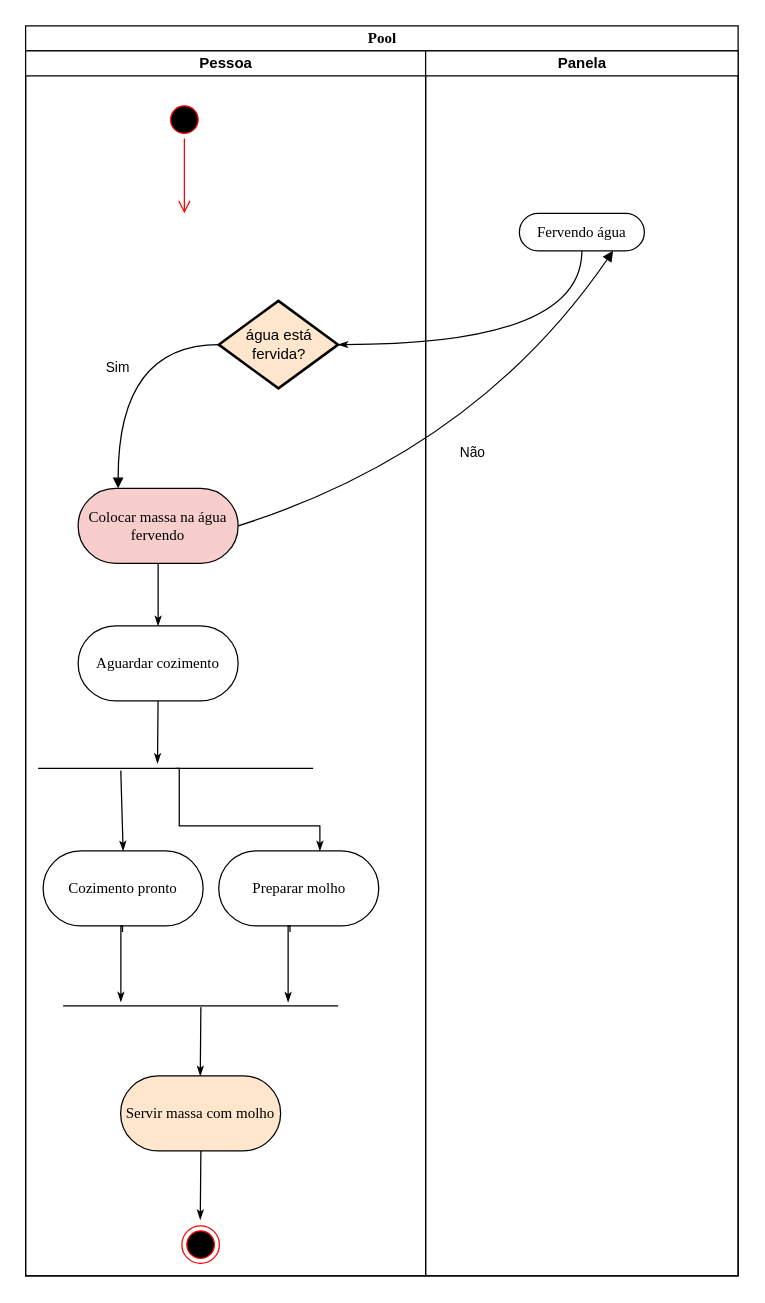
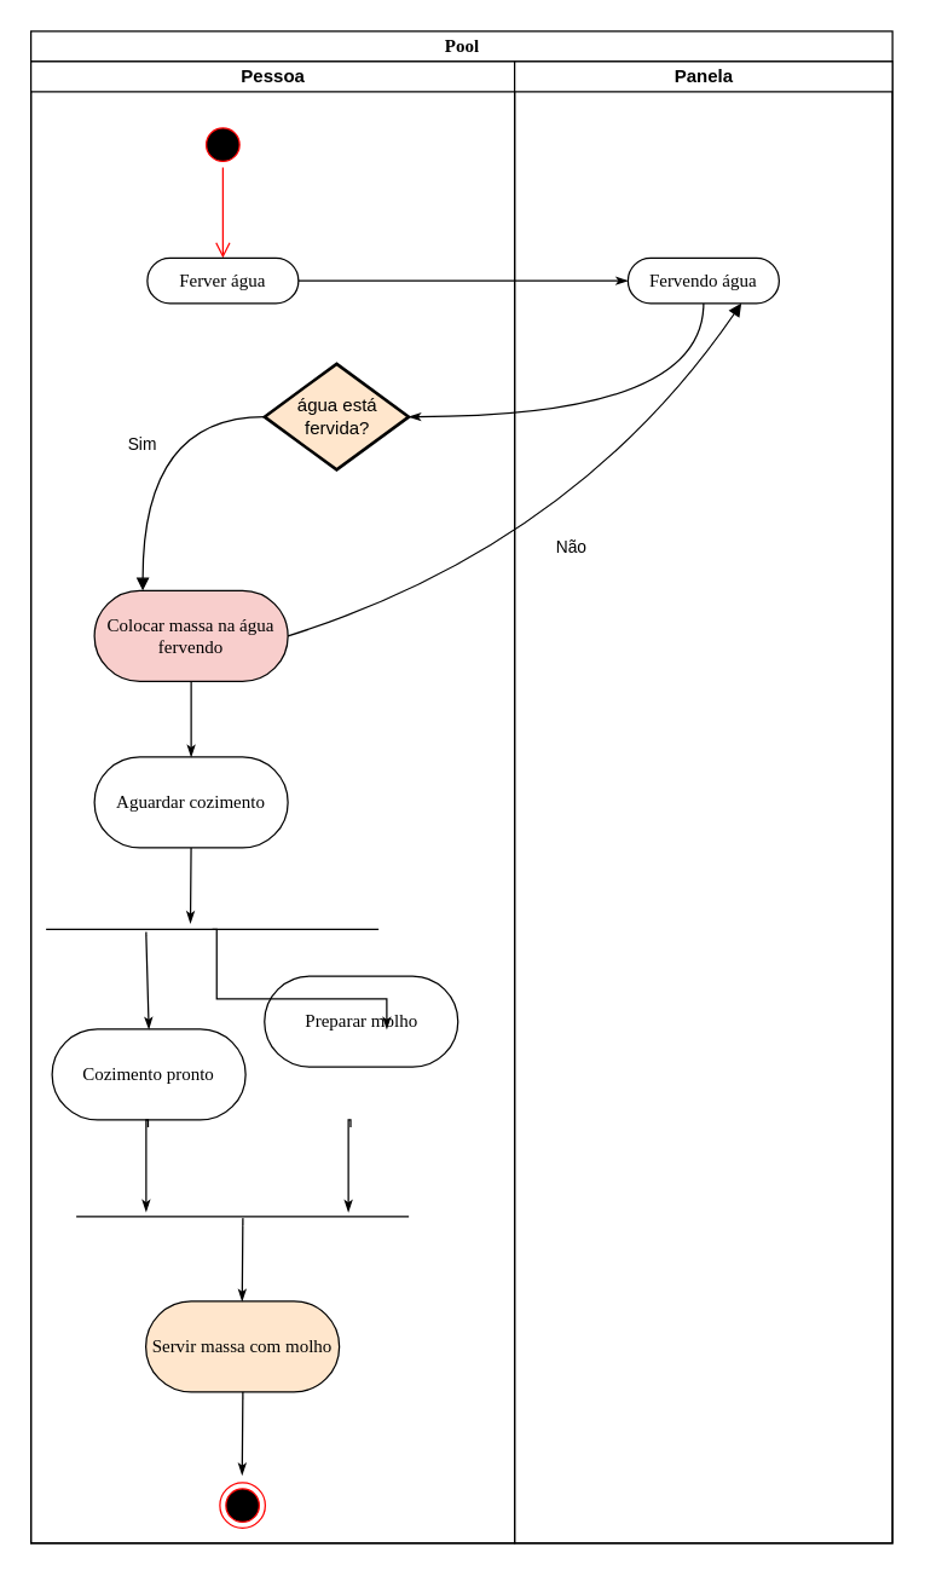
+ <mxCell id="7" value="Ferver água" style="rounded=1;whiteSpace=wrap;html=1;shadow=0;comic=0;labelBackgroundColor=none;strokeWidth=1;fontFamily=Verdana;fontSize=12;align=center;arcSize=50;" vertex="1" parent="3"><mxGeometry x="77" y="130" width="100" height="30" as="geometry" /></mxCell>
+ <mxCell id="27" style="edgeStyle=orthogonalEdgeStyle;rounded=0;html=1;entryX=0;entryY=0.5;labelBackgroundColor=none;startArrow=none;startFill=0;startSize=5;endArrow=classicThin;endFill=1;endSize=5;jettySize=auto;orthogonalLoop=1;strokeWidth=1;fontFamily=Verdana;fontSize=12;exitX=1;exitY=0.5;exitDx=0;exitDy=0;entryDx=0;entryDy=0;" edge="1" parent="2" source="7" target="26"><mxGeometry relative="1" as="geometry"><Array as="points"><mxPoint x="290" y="165" /><mxPoint x="290" y="165" /></Array><mxPoint x="64" y="150" as="sourcePoint" /><mxPoint x="63.5" y="255" as="targetPoint" /></mxGeometry></mxCell>
- <mxCell id="14" value="Preparar molho" style="rounded=1;whiteSpace=wrap;html=1;shadow=0;comic=0;labelBackgroundColor=none;strokeWidth=1;fontFamily=Verdana;fontSize=12;align=center;arcSize=50;" vertex="1" parent="3"><mxGeometry x="154.5" y="640" width="128" height="60" as="geometry" /></mxCell>
+ <mxCell id="14" value="Preparar molho" style="rounded=1;whiteSpace=wrap;html=1;shadow=0;comic=0;labelBackgroundColor=none;strokeWidth=1;fontFamily=Verdana;fontSize=12;align=center;arcSize=50;" vertex="1" parent="3"><mxGeometry x="154.5" y="605" width="128" height="60" as="geometry" /></mxCell>
